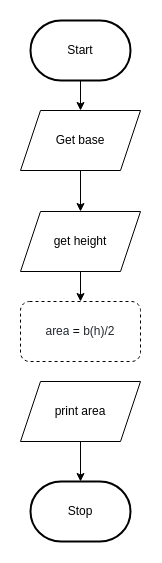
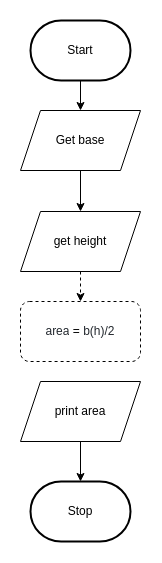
- <mxCell id="10" value="" style="edgeStyle=none;html=1;" edge="1" parent="1" source="11" target="9"><mxGeometry relative="1" as="geometry" /></mxCell>
+ <mxCell id="10" value="" style="edgeStyle=none;html=1;dashed=1;" edge="1" parent="1" source="11" target="9"><mxGeometry relative="1" as="geometry" /></mxCell>
